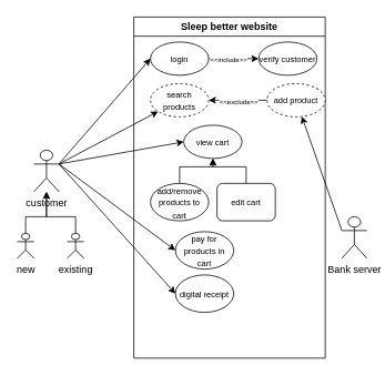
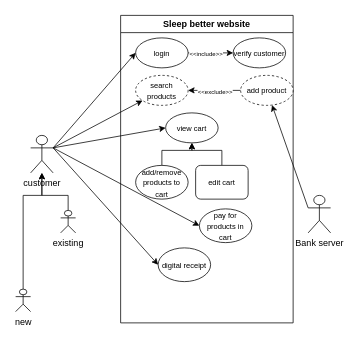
- <mxCell id="23" value="new" style="shape=umlActor;verticalLabelPosition=bottom;verticalAlign=top;html=1;outlineConnect=0;" vertex="1" parent="1"><mxGeometry x="20" y="280" width="20" height="30" as="geometry" /></mxCell>
+ <mxCell id="23" value="new" style="shape=umlActor;verticalLabelPosition=bottom;verticalAlign=top;html=1;outlineConnect=0;" vertex="1" parent="1"><mxGeometry x="20" y="385" width="20" height="30" as="geometry" /></mxCell>
- <mxCell id="13" value="&lt;span style=&quot;font-size: 10px;&quot;&gt;pay for products in cart&lt;/span&gt;" style="ellipse;whiteSpace=wrap;html=1;" vertex="1" parent="2"><mxGeometry x="50" y="258" width="70" height="45" as="geometry" /></mxCell>
+ <mxCell id="13" value="&lt;span style=&quot;font-size: 10px;&quot;&gt;pay for products in cart&lt;/span&gt;" style="ellipse;whiteSpace=wrap;html=1;" vertex="1" parent="2"><mxGeometry x="105" y="258" width="70" height="45" as="geometry" /></mxCell>
